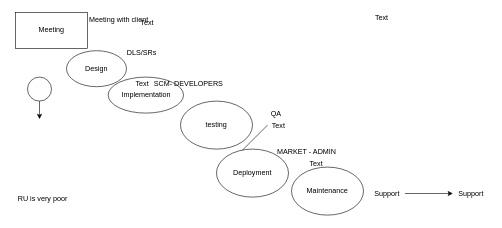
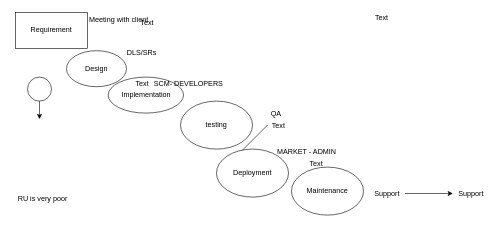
- <mxCell id="4" value="Meeting" style="rounded=0;whiteSpace=wrap;html=1;" vertex="1" parent="1"><mxGeometry x="25" y="20" width="120" height="60" as="geometry" /></mxCell>
+ <mxCell id="4" value="Requirement" style="rounded=0;whiteSpace=wrap;html=1;" vertex="1" parent="1"><mxGeometry x="25" y="20" width="120" height="60" as="geometry" /></mxCell>
